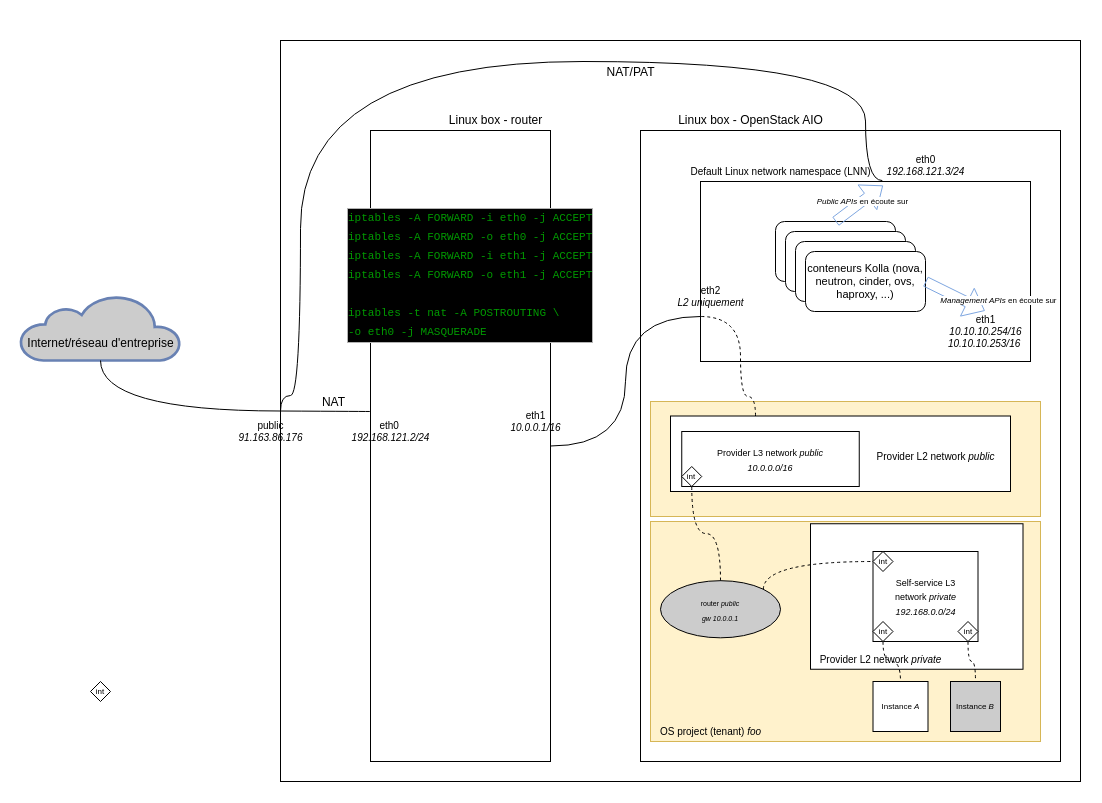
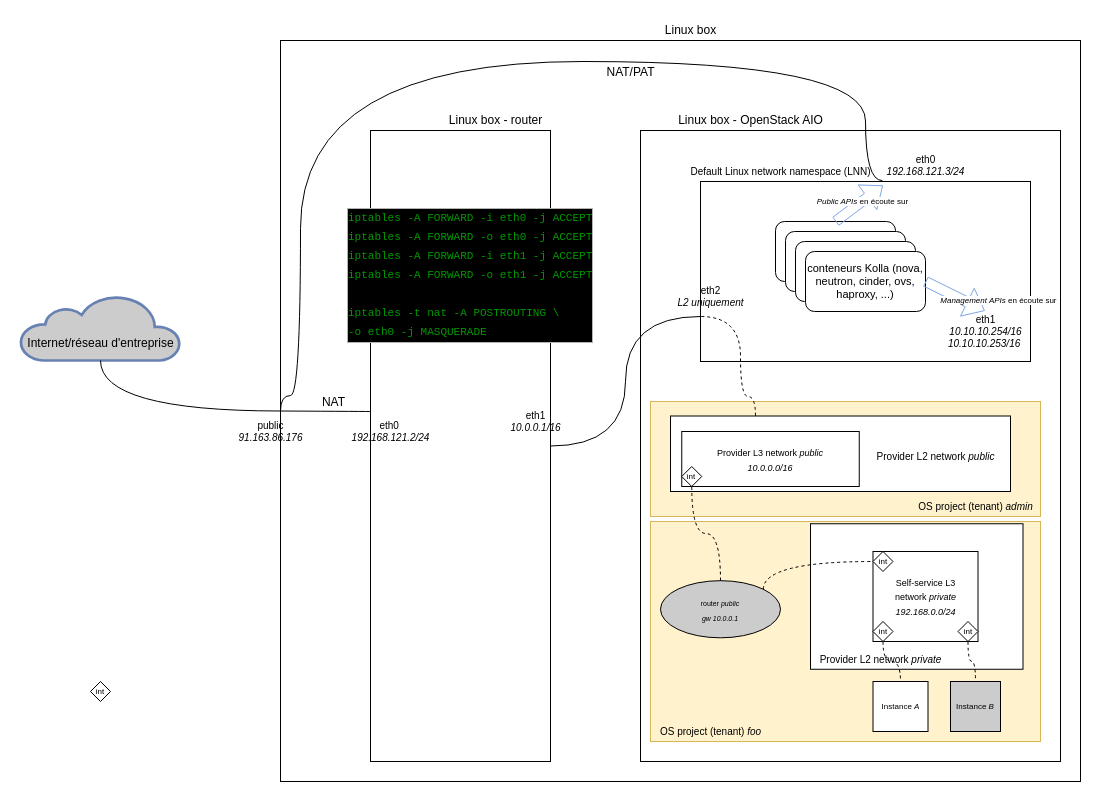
+ <mxCell id="3" value="&lt;font style=&quot;font-size: 12px&quot;&gt;Linux box&lt;/font&gt;" style="text;html=1;align=center;verticalAlign=middle;resizable=0;points=[];;autosize=1;fontSize=12;" parent="1" vertex="1"><mxGeometry x="655" y="20" width="70" height="20" as="geometry" /></mxCell>
+ <mxCell id="33" value="&lt;font style=&quot;font-size: 10px&quot;&gt;OS project (tenant) &lt;i&gt;admin&lt;/i&gt;&lt;/font&gt;" style="text;html=1;align=center;verticalAlign=middle;resizable=0;points=[];;autosize=1;fontSize=12;" parent="1" vertex="1"><mxGeometry x="910" y="496" width="130" height="20" as="geometry" /></mxCell>
